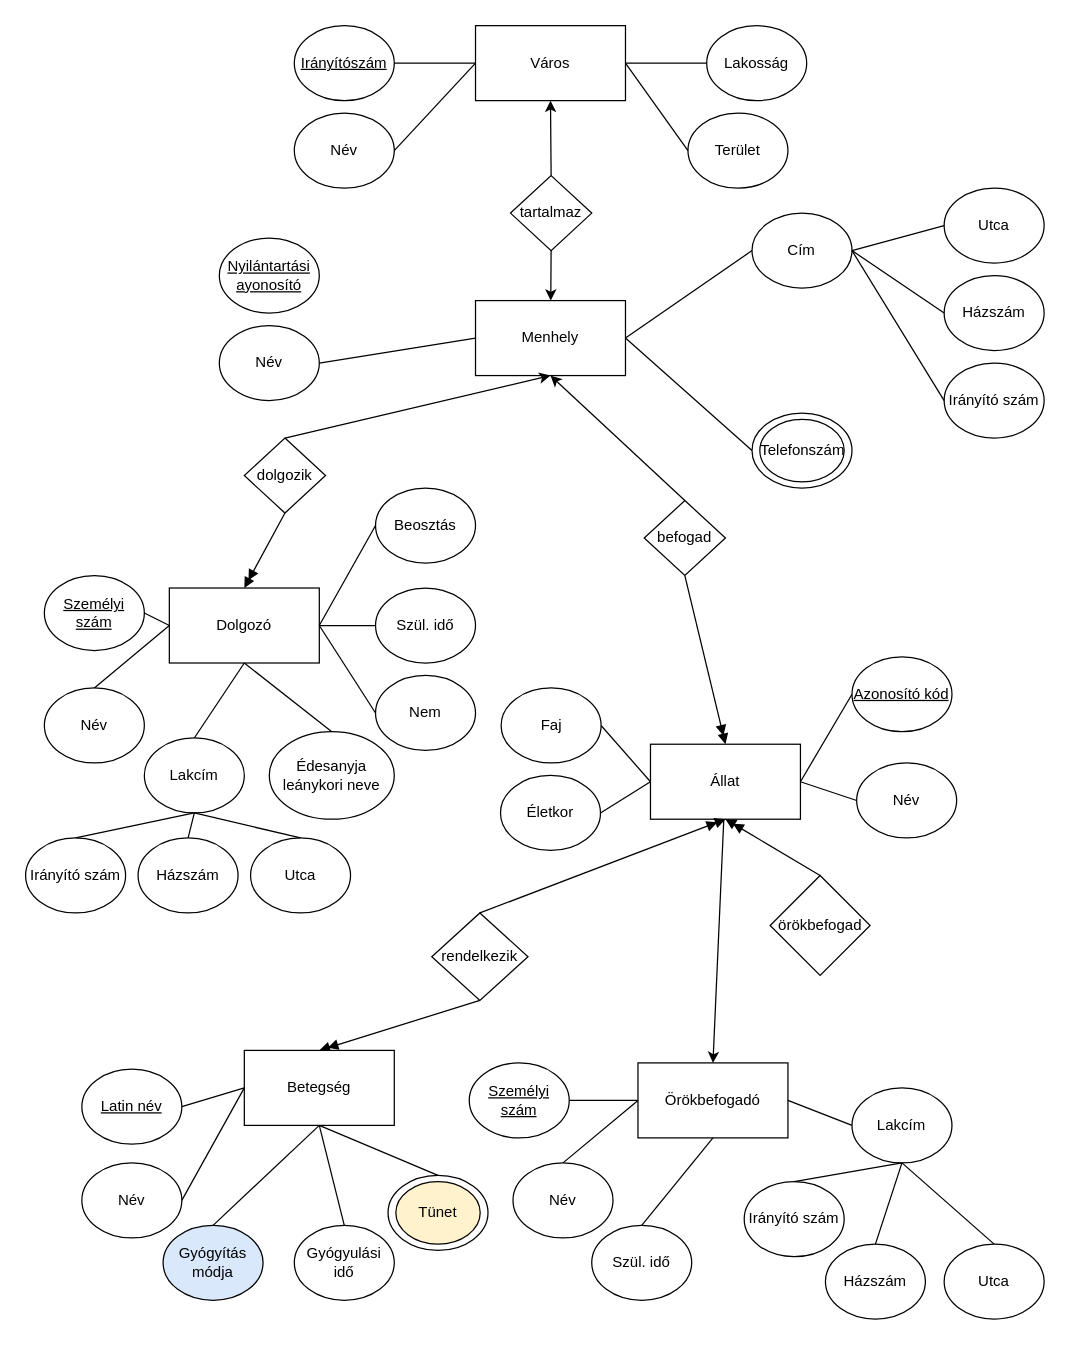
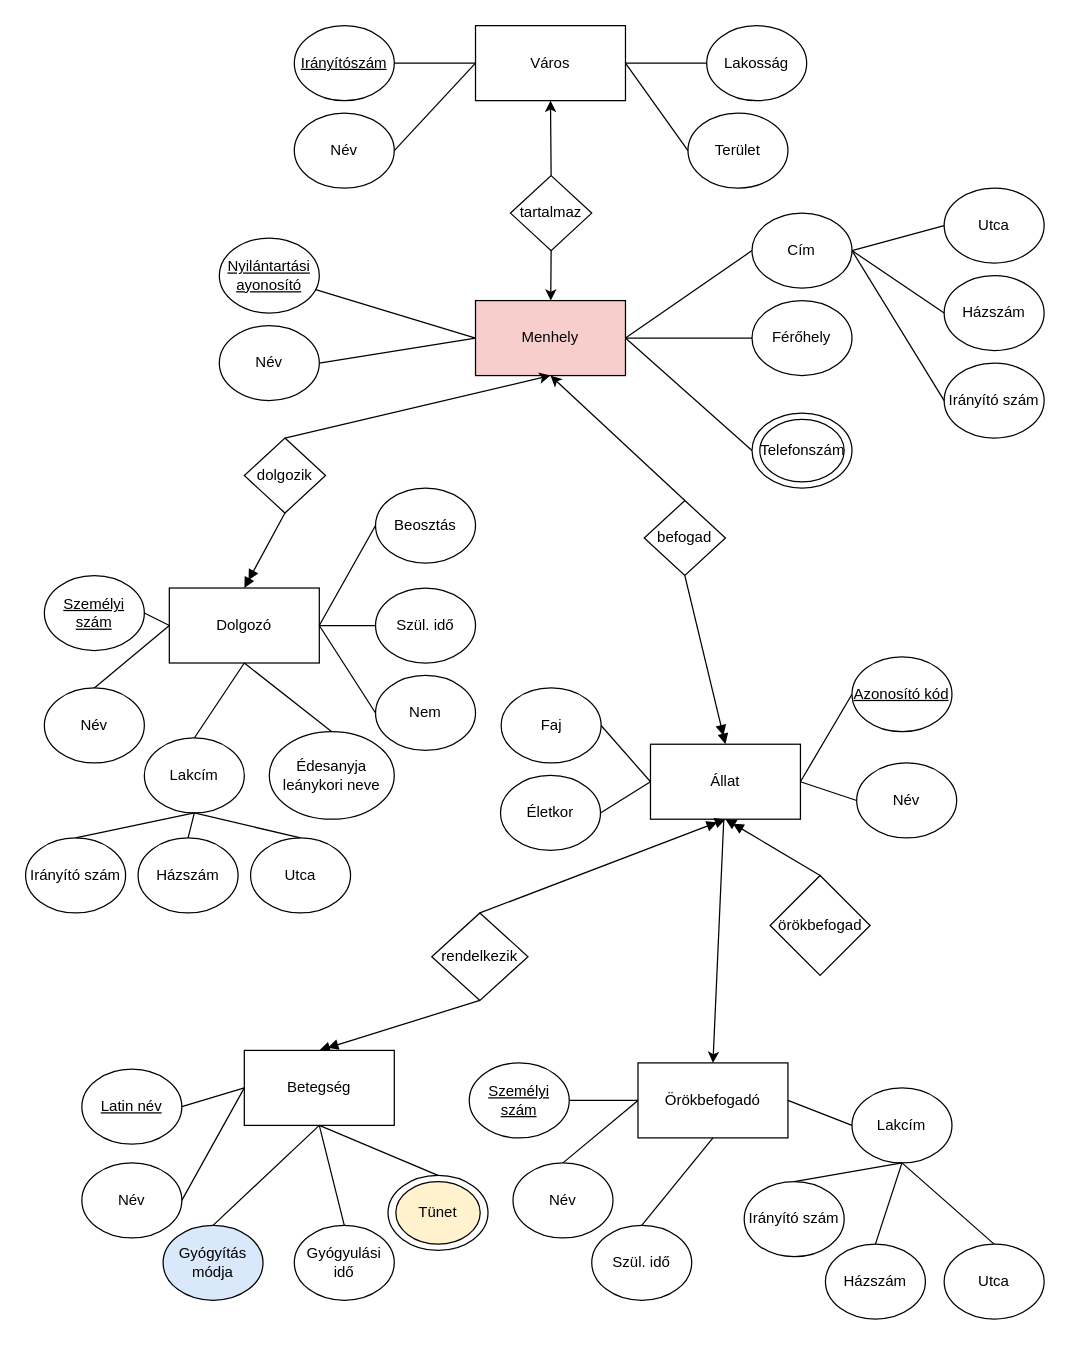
+ <mxCell id="33" style="rounded=0;orthogonalLoop=1;jettySize=auto;html=1;entryX=0;entryY=0.5;entryDx=0;entryDy=0;endArrow=none;endFill=0;" parent="1" source="34" target="14" edge="1"><mxGeometry relative="1" as="geometry" /></mxCell>
- <mxCell id="14" value="Menhely" style="rounded=0;whiteSpace=wrap;html=1;" parent="1" vertex="1"><mxGeometry x="380" y="240" width="120" height="60" as="geometry" /></mxCell>
+ <mxCell id="14" value="Menhely" style="rounded=0;whiteSpace=wrap;html=1;fillColor=#f8cecc;" parent="1" vertex="1"><mxGeometry x="380" y="240" width="120" height="60" as="geometry" /></mxCell>
+ <mxCell id="49" style="rounded=0;orthogonalLoop=1;jettySize=auto;html=1;entryX=1;entryY=0.5;entryDx=0;entryDy=0;endArrow=none;endFill=0;exitX=0;exitY=0.5;exitDx=0;exitDy=0;" parent="1" source="38" target="14" edge="1"><mxGeometry relative="1" as="geometry"><mxPoint x="282" y="261" as="sourcePoint" /><mxPoint x="410" y="300" as="targetPoint" /></mxGeometry></mxCell>
+ <mxCell id="38" value="Férőhely" style="ellipse;whiteSpace=wrap;html=1;" parent="1" vertex="1"><mxGeometry x="601.25" y="240" width="80" height="60" as="geometry" /></mxCell>
